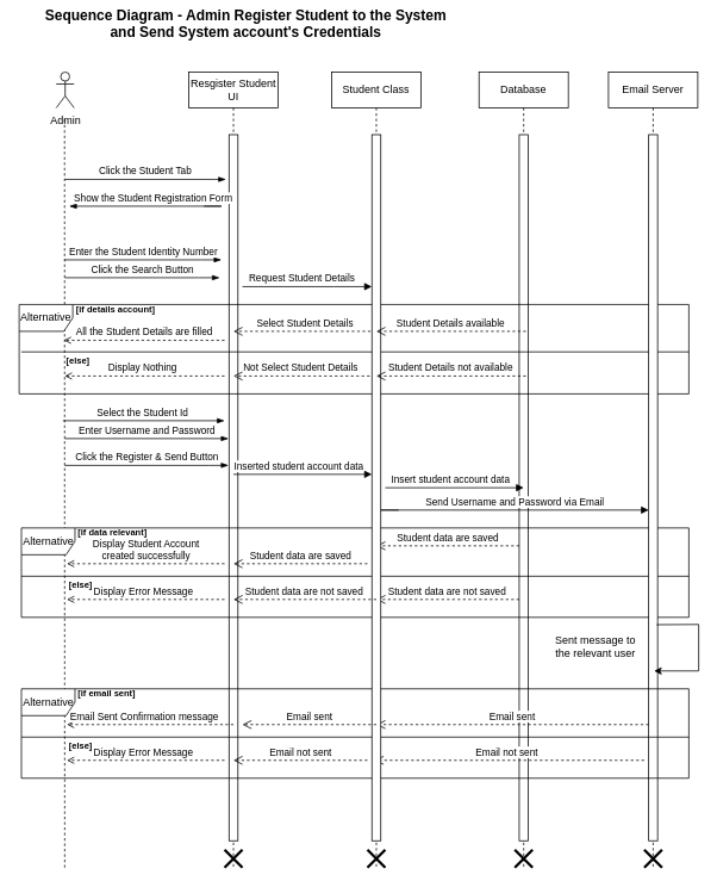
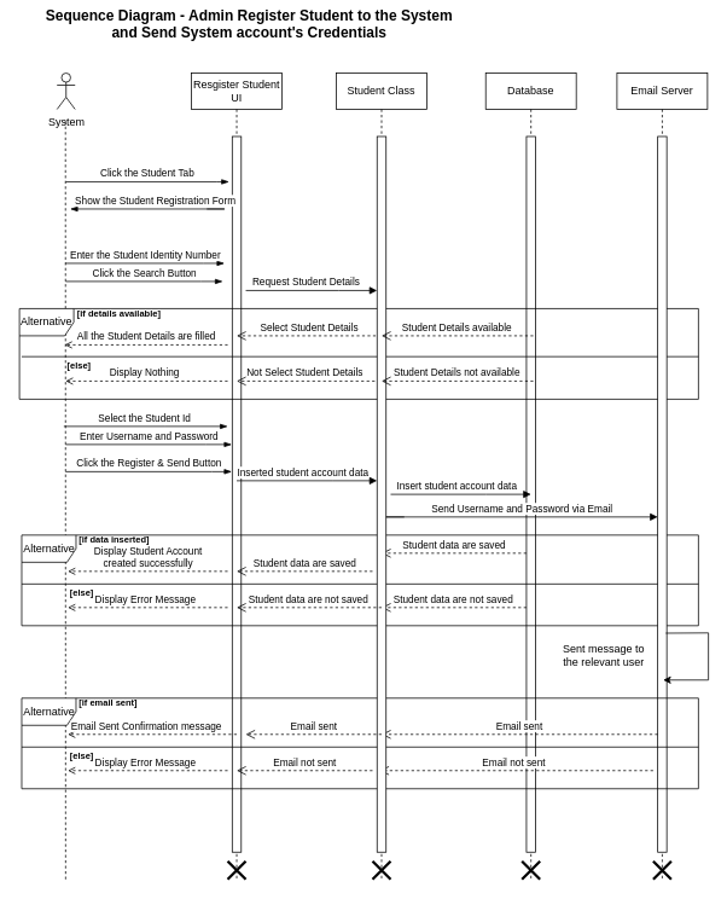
- <mxCell id="12" value="Admin" style="shape=umlActor;verticalLabelPosition=bottom;verticalAlign=top;html=1;outlineConnect=0;" parent="1" vertex="1"><mxGeometry x="62.5" y="80" width="20" height="40" as="geometry" /></mxCell>
+ <mxCell id="12" value="System" style="shape=umlActor;verticalLabelPosition=bottom;verticalAlign=top;html=1;outlineConnect=0;" parent="1" vertex="1"><mxGeometry x="62.5" y="80" width="20" height="40" as="geometry" /></mxCell>
- <mxCell id="18" value="&lt;font style=&quot;&quot;&gt;&lt;b style=&quot;font-size: 10px;&quot;&gt;[if details&lt;/b&gt;&lt;span style=&quot;font-size: 10px;&quot;&gt;&lt;b&gt;&amp;nbsp;account&lt;/b&gt;&lt;/span&gt;&lt;b style=&quot;font-size: 10px;&quot;&gt;]&lt;/b&gt;&lt;/font&gt;" style="text;html=1;strokeColor=none;fillColor=none;align=left;verticalAlign=middle;whiteSpace=wrap;rounded=0;" parent="1" vertex="1"><mxGeometry x="82.5" y="340" width="115" height="10" as="geometry" /></mxCell>
+ <mxCell id="18" value="&lt;font style=&quot;&quot;&gt;&lt;b style=&quot;font-size: 10px;&quot;&gt;[if details&lt;/b&gt;&lt;span style=&quot;font-size: 10px;&quot;&gt;&lt;b&gt;&amp;nbsp;available&lt;/b&gt;&lt;/span&gt;&lt;b style=&quot;font-size: 10px;&quot;&gt;]&lt;/b&gt;&lt;/font&gt;" style="text;html=1;strokeColor=none;fillColor=none;align=left;verticalAlign=middle;whiteSpace=wrap;rounded=0;" parent="1" vertex="1"><mxGeometry x="82.5" y="340" width="115" height="10" as="geometry" /></mxCell>
- <mxCell id="27" value="&lt;font style=&quot;&quot;&gt;&lt;b style=&quot;font-size: 10px;&quot;&gt;[if data relevant&lt;/b&gt;&lt;b style=&quot;font-size: 10px;&quot;&gt;]&lt;/b&gt;&lt;/font&gt;" style="text;html=1;strokeColor=none;fillColor=none;align=left;verticalAlign=middle;whiteSpace=wrap;rounded=0;" parent="1" vertex="1"><mxGeometry x="85" y="590" width="115" height="10" as="geometry" /></mxCell>
+ <mxCell id="27" value="&lt;font style=&quot;&quot;&gt;&lt;b style=&quot;font-size: 10px;&quot;&gt;[if data inserted&lt;/b&gt;&lt;b style=&quot;font-size: 10px;&quot;&gt;]&lt;/b&gt;&lt;/font&gt;" style="text;html=1;strokeColor=none;fillColor=none;align=left;verticalAlign=middle;whiteSpace=wrap;rounded=0;" parent="1" vertex="1"><mxGeometry x="85" y="590" width="115" height="10" as="geometry" /></mxCell>
